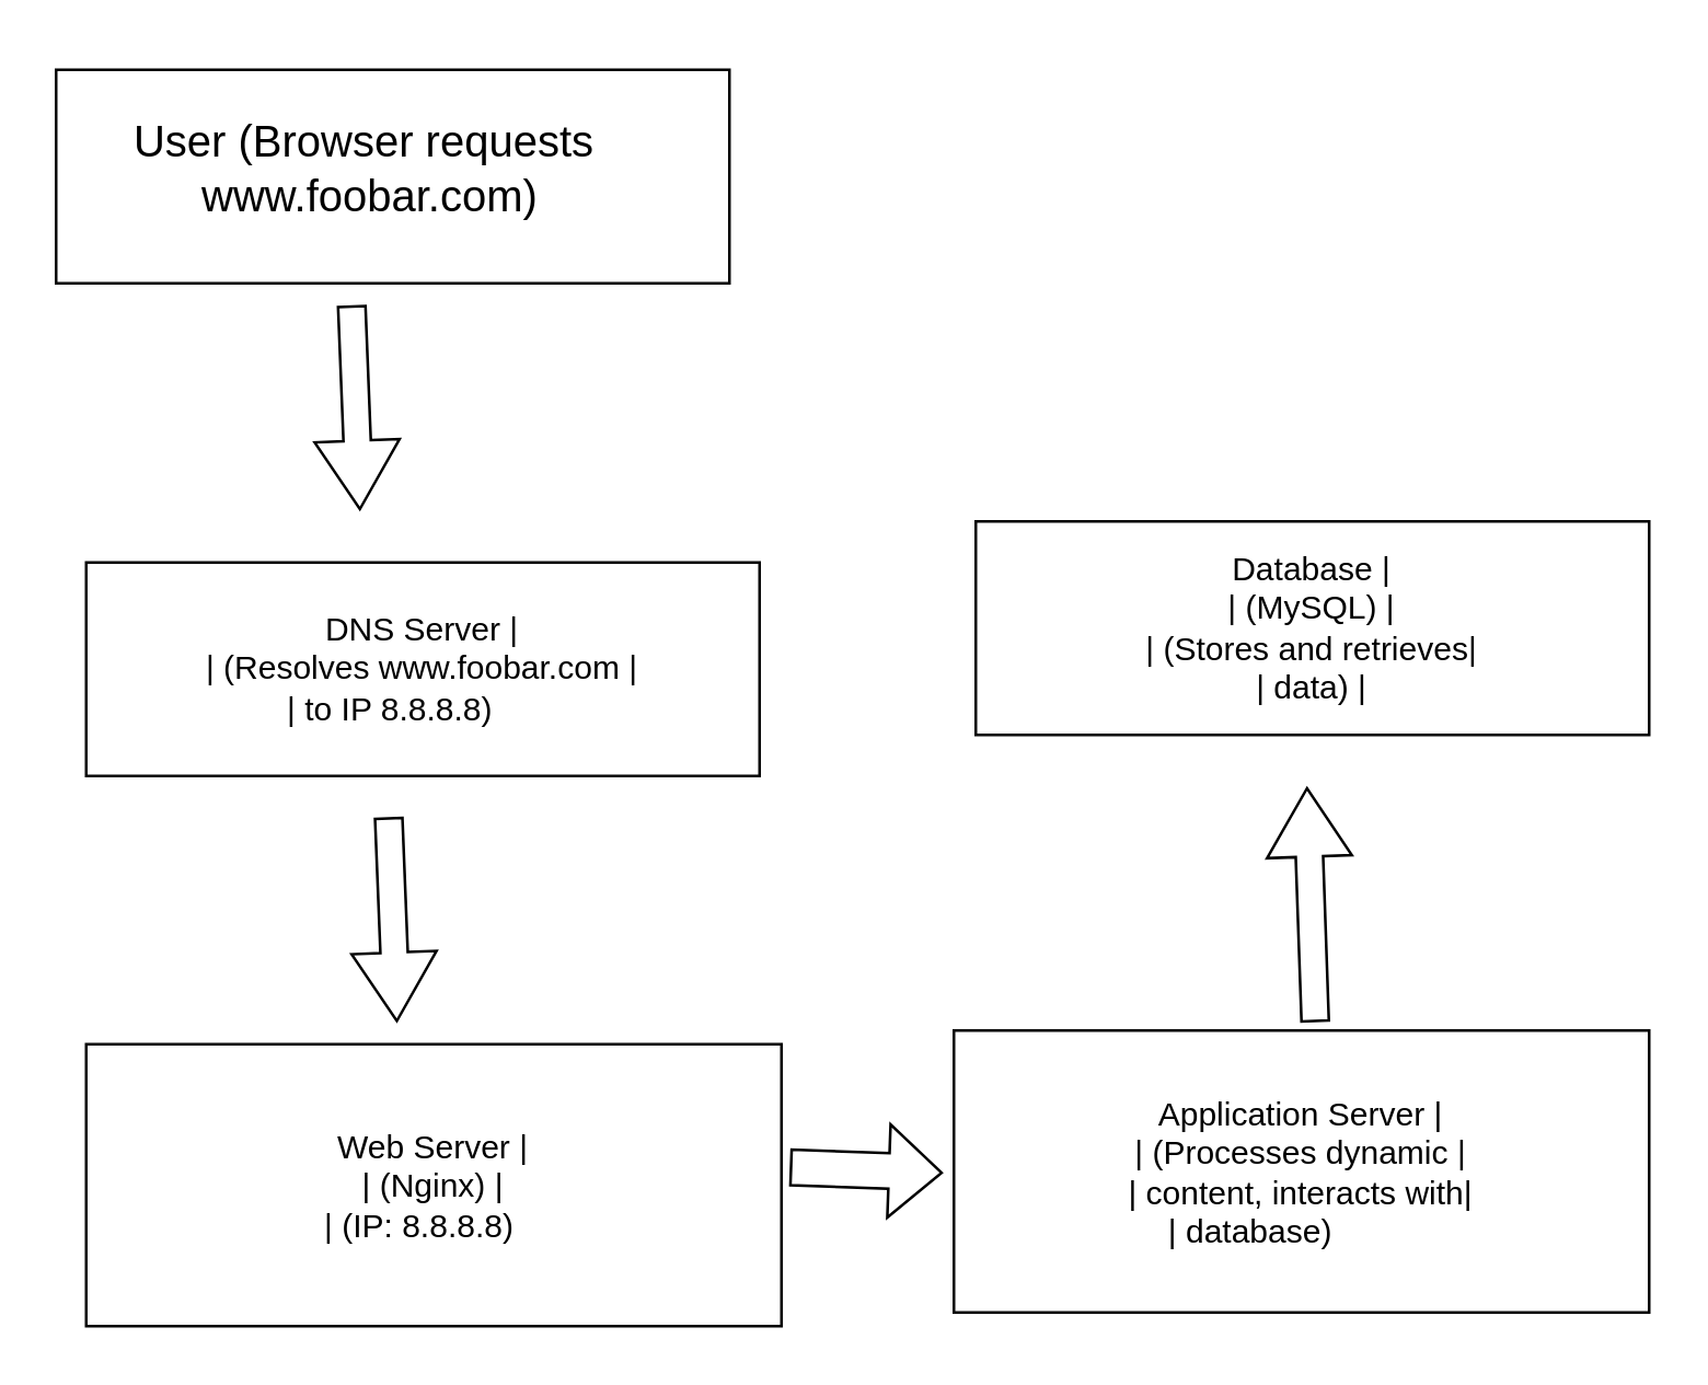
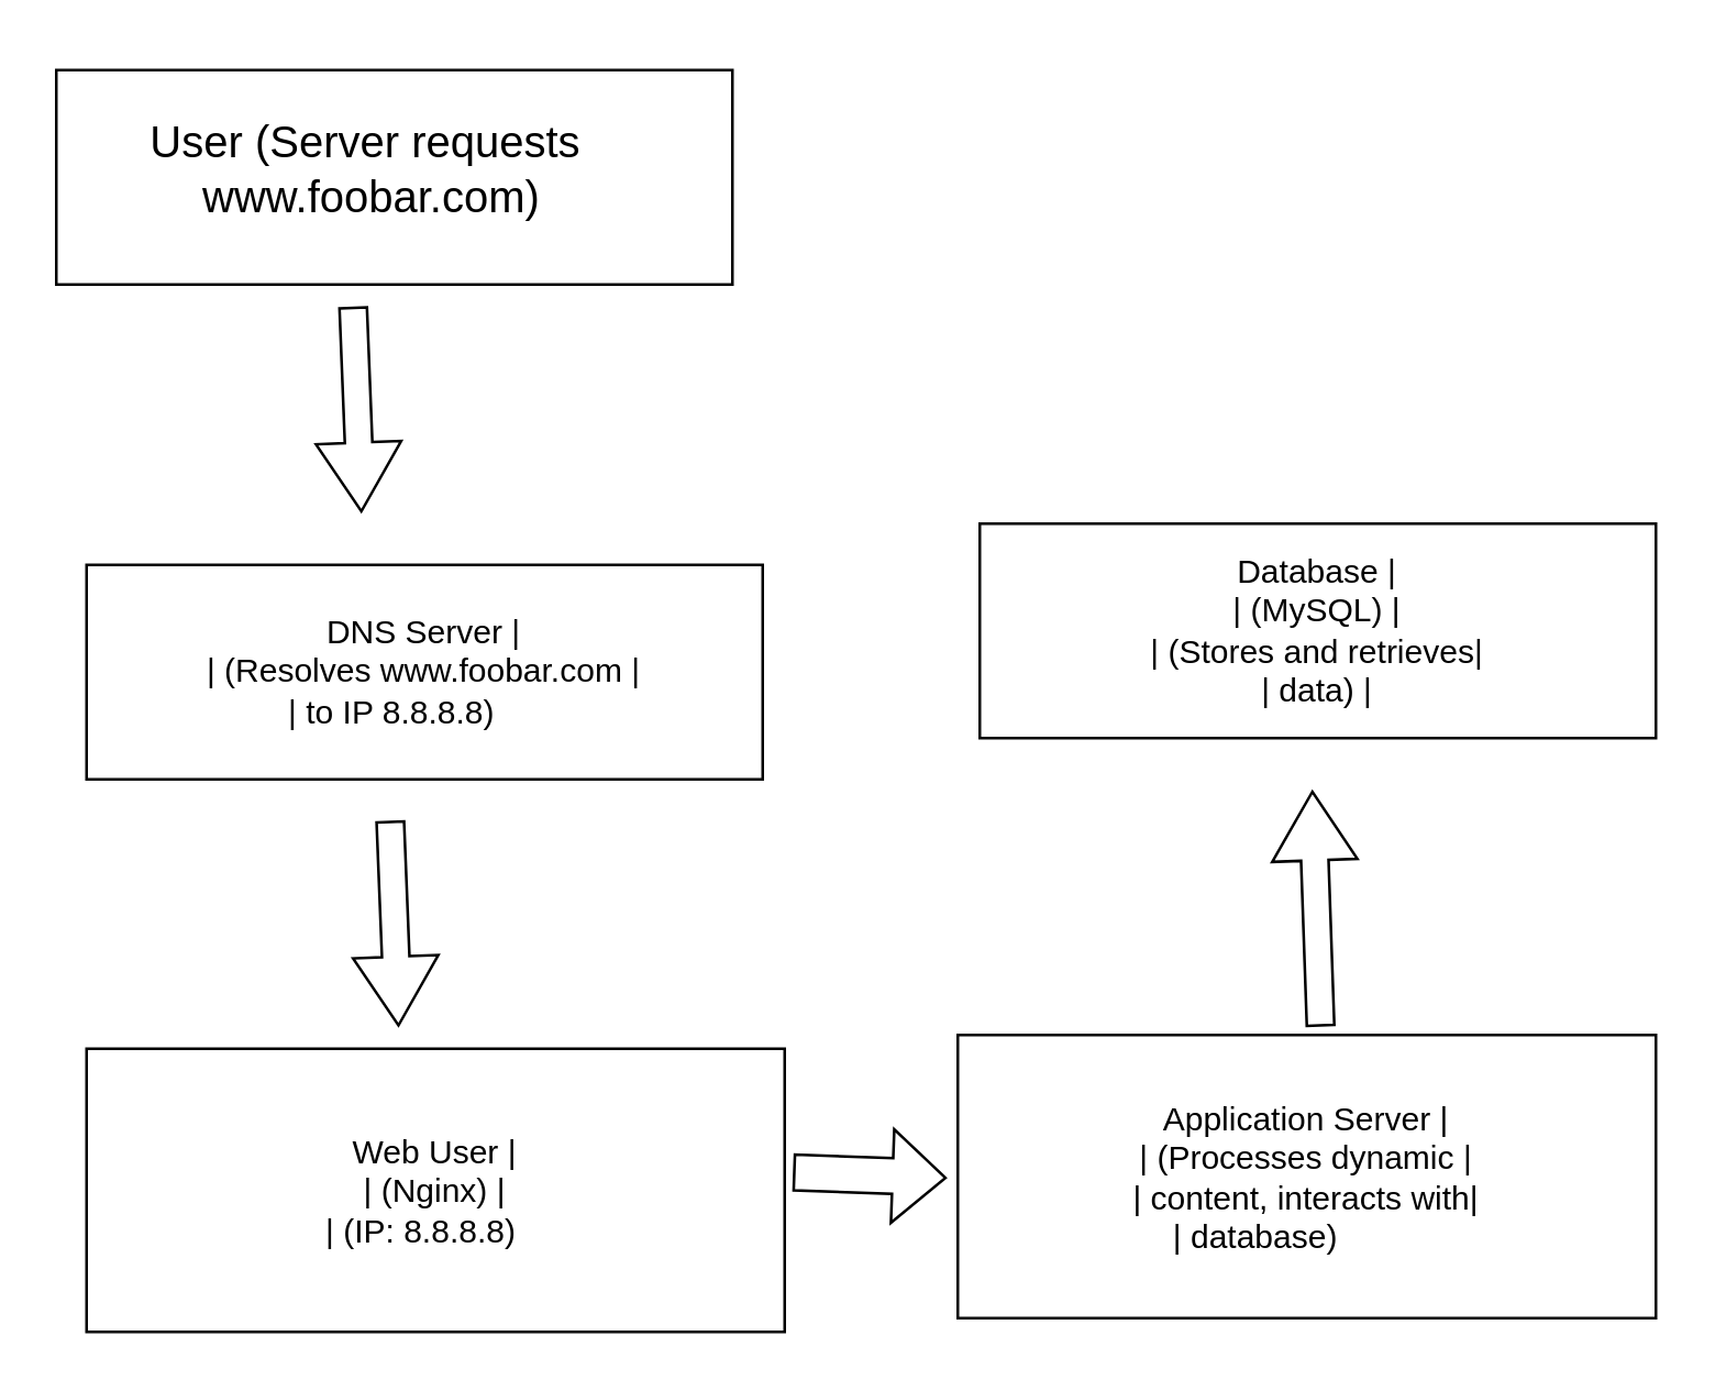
- <mxCell id="5" value="&lt;span class=&quot;hljs-keyword&quot;&gt;User&lt;/span&gt;&amp;nbsp;(Browser requests&amp;nbsp;&lt;br&gt;&amp;nbsp;www.foobar.com)&amp;nbsp;" style="text;strokeColor=none;fillColor=none;html=1;align=center;verticalAlign=middle;whiteSpace=wrap;rounded=0;fontSize=16;" vertex="1" parent="3"><mxGeometry x="2" width="226" height="81" as="geometry" /></mxCell>
+ <mxCell id="5" value="&lt;span class=&quot;hljs-keyword&quot;&gt;User&lt;/span&gt;&amp;nbsp;(Server requests&amp;nbsp;&lt;br&gt;&amp;nbsp;www.foobar.com)&amp;nbsp;" style="text;strokeColor=none;fillColor=none;html=1;align=center;verticalAlign=middle;whiteSpace=wrap;rounded=0;fontSize=16;" vertex="1" parent="3"><mxGeometry x="2" width="226" height="81" as="geometry" /></mxCell>
- <mxCell id="9" value="Web Server       &lt;span class=&quot;hljs-operator&quot;&gt;|&lt;/span&gt;&lt;br/&gt;&lt;span class=&quot;hljs-operator&quot;&gt;|&lt;/span&gt;       (Nginx)         &lt;span class=&quot;hljs-operator&quot;&gt;|&lt;/span&gt;&lt;br/&gt;&lt;span class=&quot;hljs-operator&quot;&gt;|&lt;/span&gt;     (IP: &lt;span class=&quot;hljs-number&quot;&gt;8.8&lt;/span&gt;&lt;span class=&quot;hljs-number&quot;&gt;.8&lt;/span&gt;&lt;span class=&quot;hljs-number&quot;&gt;.8&lt;/span&gt;)&amp;nbsp; &amp;nbsp;" style="rounded=0;whiteSpace=wrap;html=1;" vertex="1" parent="1"><mxGeometry x="31" y="381" width="254" height="103" as="geometry" /></mxCell>
+ <mxCell id="9" value="Web User       &lt;span class=&quot;hljs-operator&quot;&gt;|&lt;/span&gt;&lt;br/&gt;&lt;span class=&quot;hljs-operator&quot;&gt;|&lt;/span&gt;       (Nginx)         &lt;span class=&quot;hljs-operator&quot;&gt;|&lt;/span&gt;&lt;br/&gt;&lt;span class=&quot;hljs-operator&quot;&gt;|&lt;/span&gt;     (IP: &lt;span class=&quot;hljs-number&quot;&gt;8.8&lt;/span&gt;&lt;span class=&quot;hljs-number&quot;&gt;.8&lt;/span&gt;&lt;span class=&quot;hljs-number&quot;&gt;.8&lt;/span&gt;)&amp;nbsp; &amp;nbsp;" style="rounded=0;whiteSpace=wrap;html=1;" vertex="1" parent="1"><mxGeometry x="31" y="381" width="254" height="103" as="geometry" /></mxCell>
